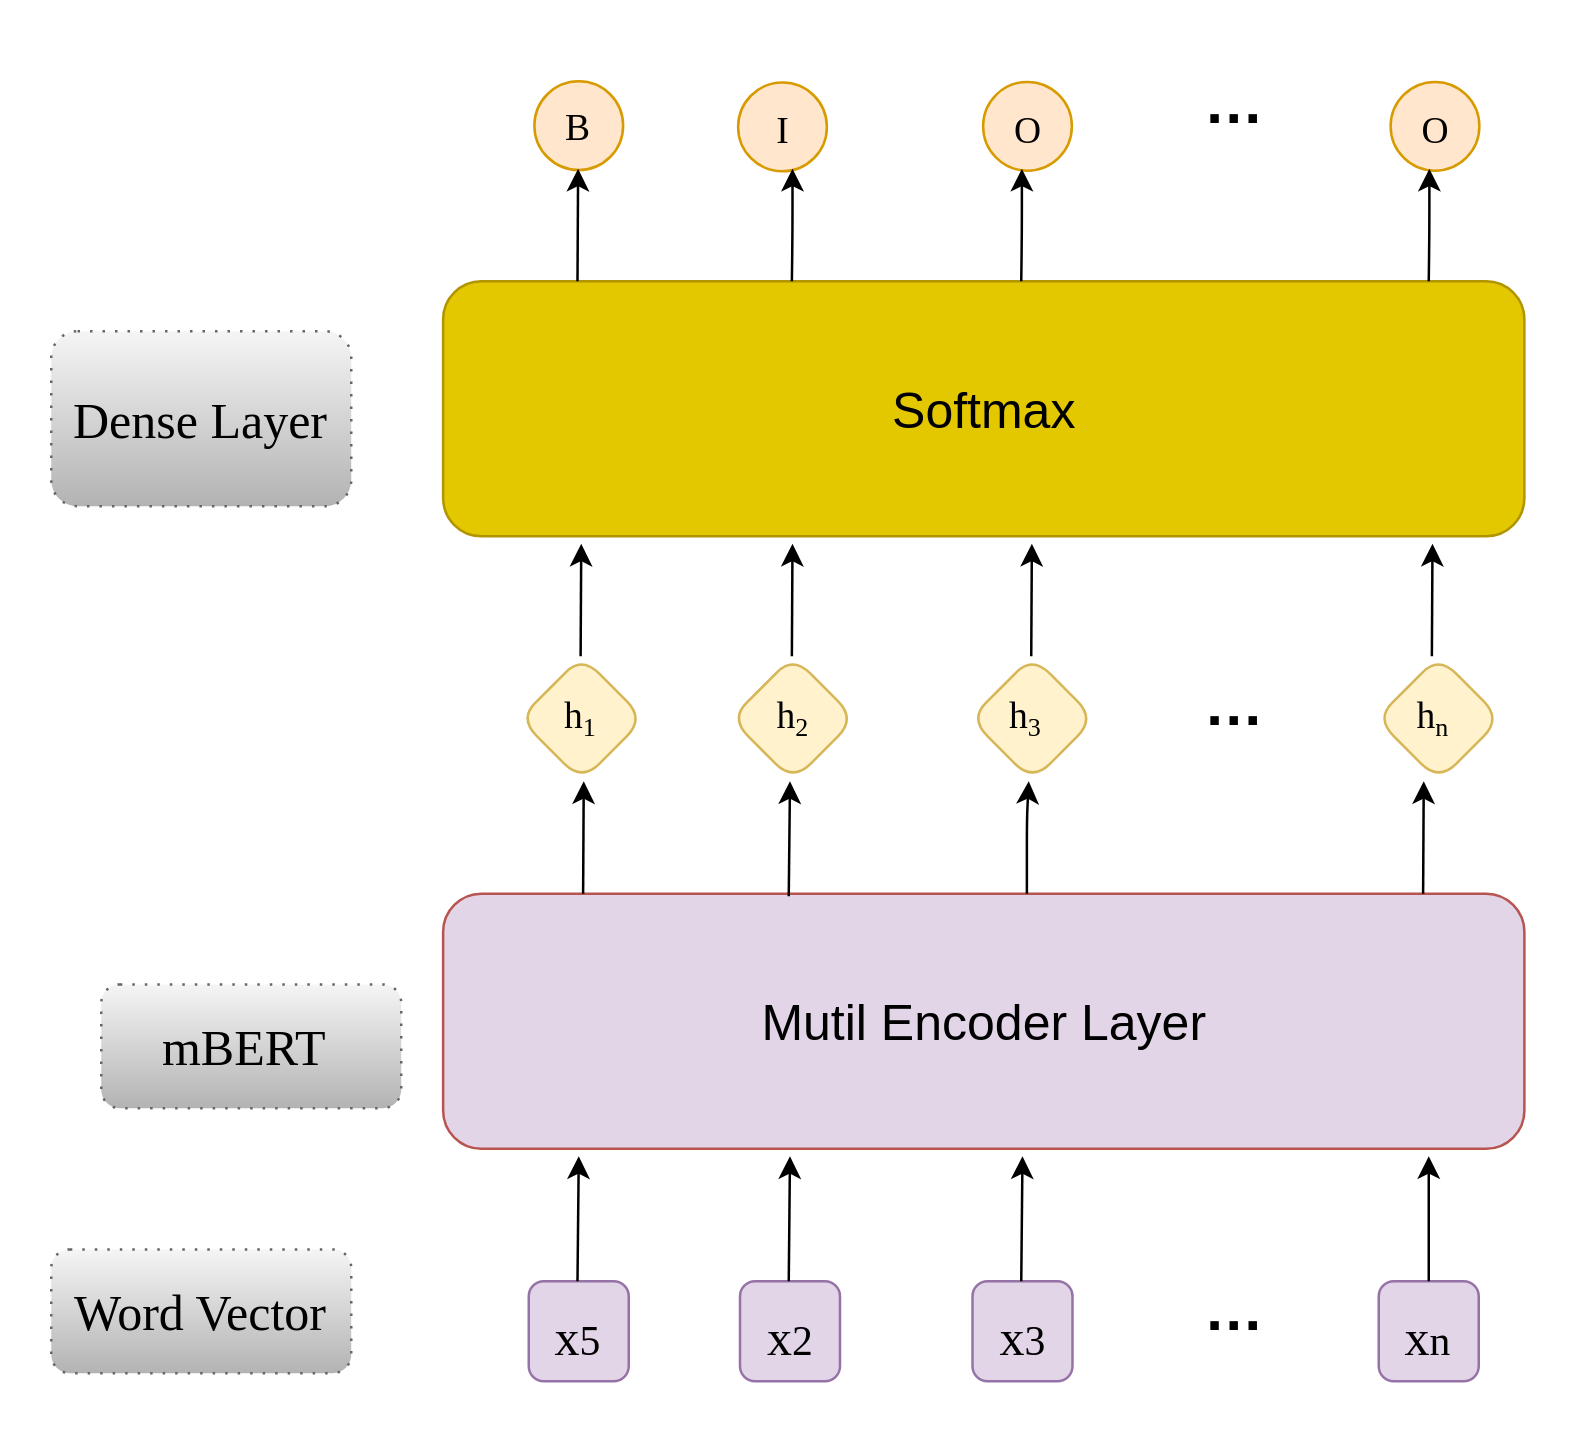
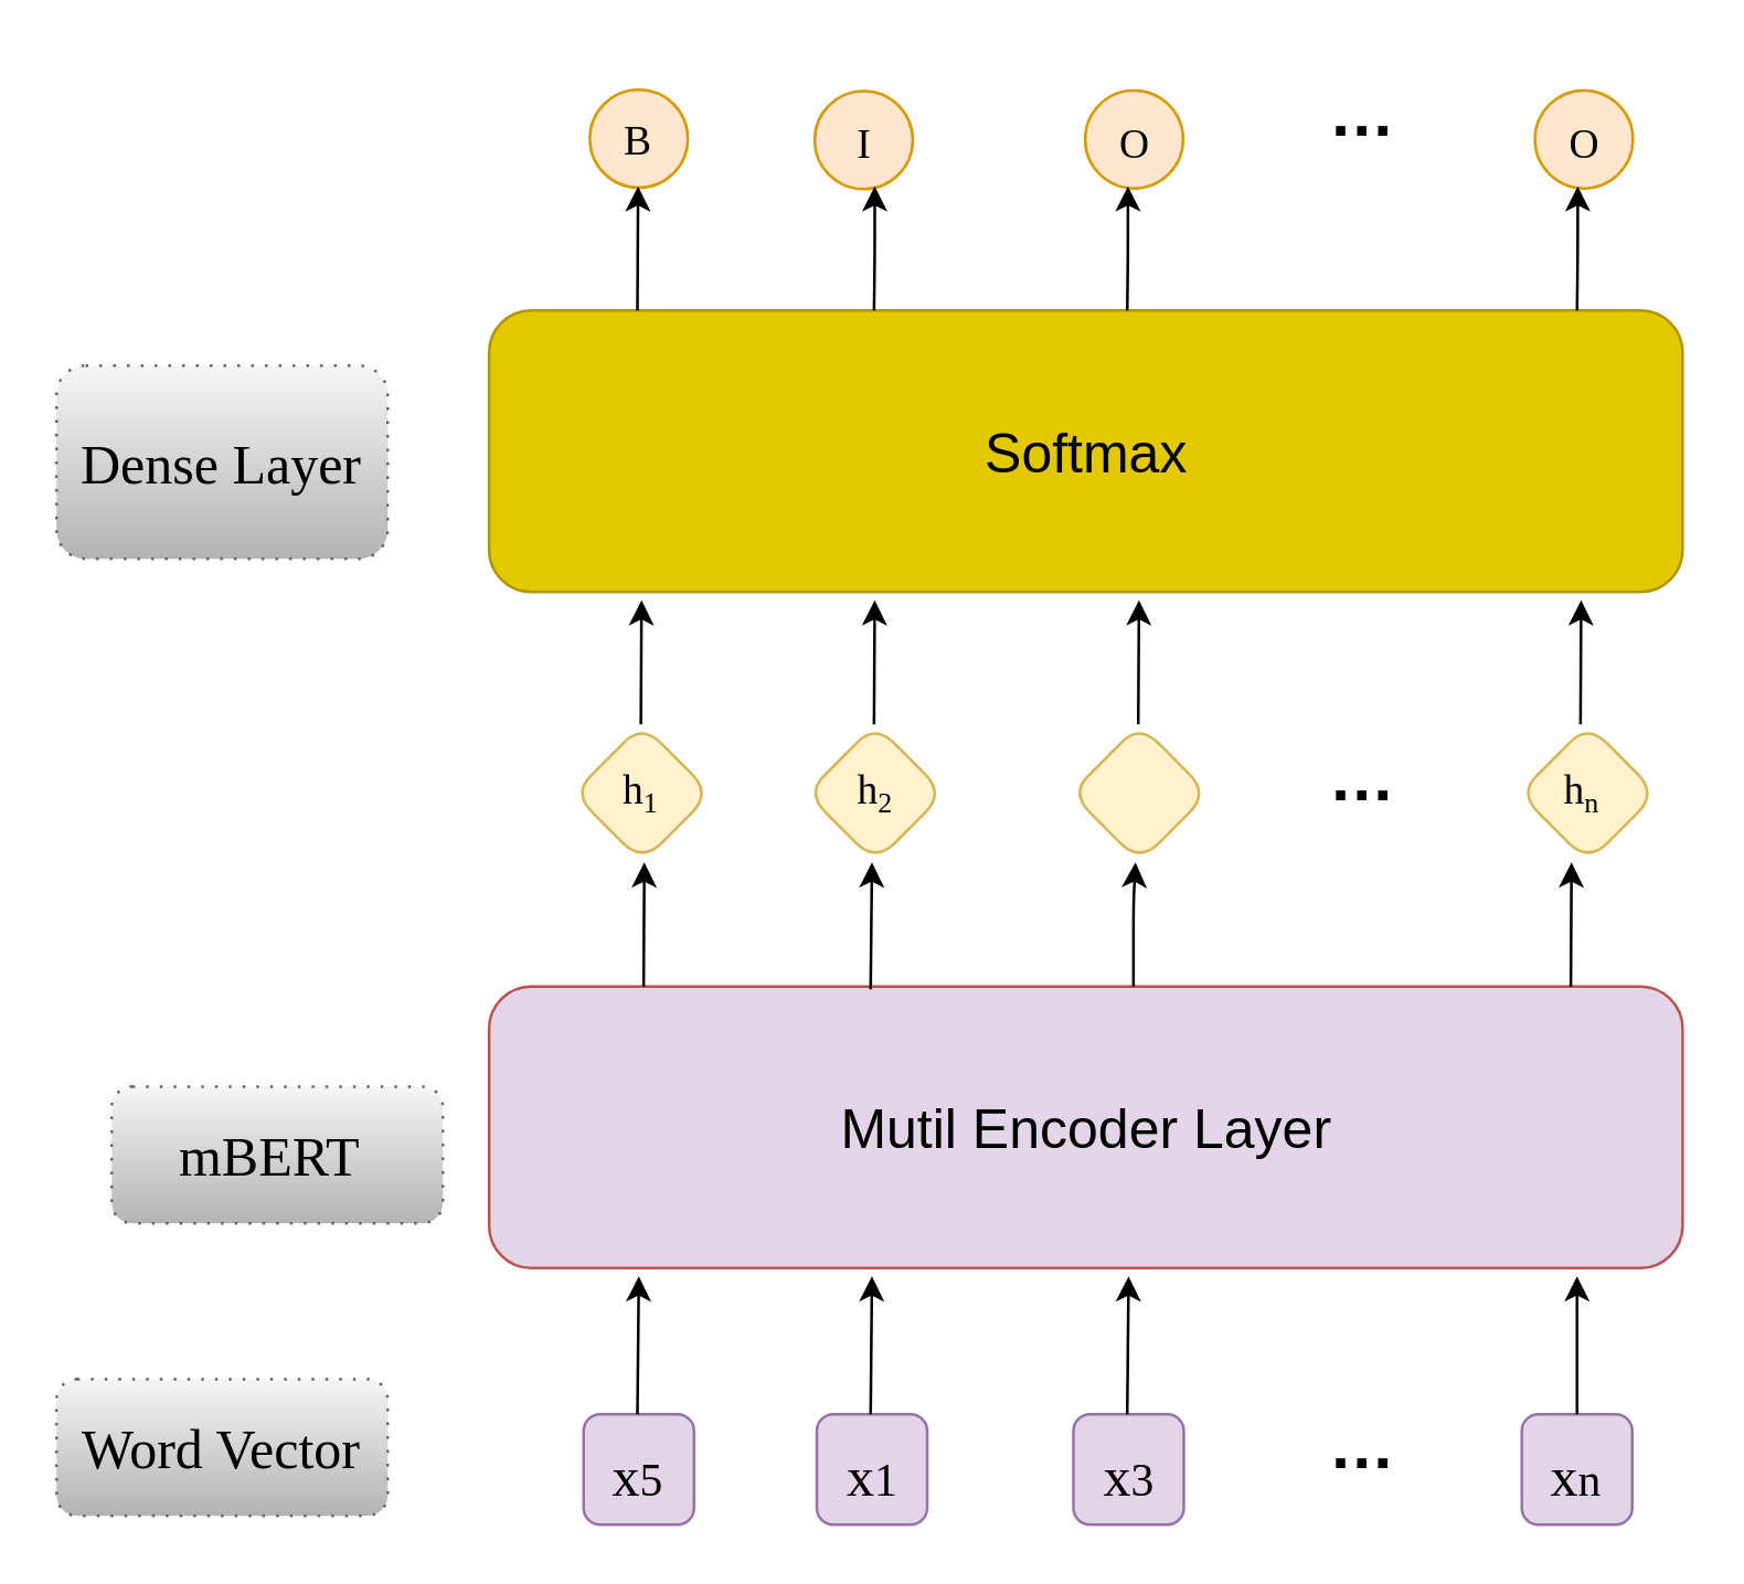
- <mxCell id="17" value="h&lt;span style=&quot;font-size: 12.5px&quot;&gt;&lt;sub&gt;3&lt;/sub&gt;&lt;/span&gt;" style="text;html=1;strokeColor=none;fillColor=none;align=center;verticalAlign=middle;whiteSpace=wrap;labelBackgroundColor=none;fontFamily=Georgia;fontSize=15;rounded=1;" parent="1" vertex="1"><mxGeometry x="389.75" y="277" width="40" height="20" as="geometry" /></mxCell>
- <mxCell id="6" value="&lt;sub&gt;&lt;span style=&quot;font-size: 20px&quot;&gt;x&lt;/span&gt;&lt;span style=&quot;font-size: 16.667px&quot;&gt;2&lt;/span&gt;&lt;/sub&gt;" style="text;html=1;strokeColor=none;fillColor=none;align=center;verticalAlign=middle;whiteSpace=wrap;labelBackgroundColor=none;fontFamily=Georgia;fontSize=20;rounded=1;" parent="1" vertex="1"><mxGeometry x="295.5" y="522" width="40" height="20" as="geometry" /></mxCell>
+ <mxCell id="6" value="&lt;sub&gt;&lt;span style=&quot;font-size: 20px&quot;&gt;x&lt;/span&gt;&lt;span style=&quot;font-size: 16.667px&quot;&gt;1&lt;/span&gt;&lt;/sub&gt;" style="text;html=1;strokeColor=none;fillColor=none;align=center;verticalAlign=middle;whiteSpace=wrap;labelBackgroundColor=none;fontFamily=Georgia;fontSize=20;rounded=1;" parent="1" vertex="1"><mxGeometry x="295.5" y="522" width="40" height="20" as="geometry" /></mxCell>
